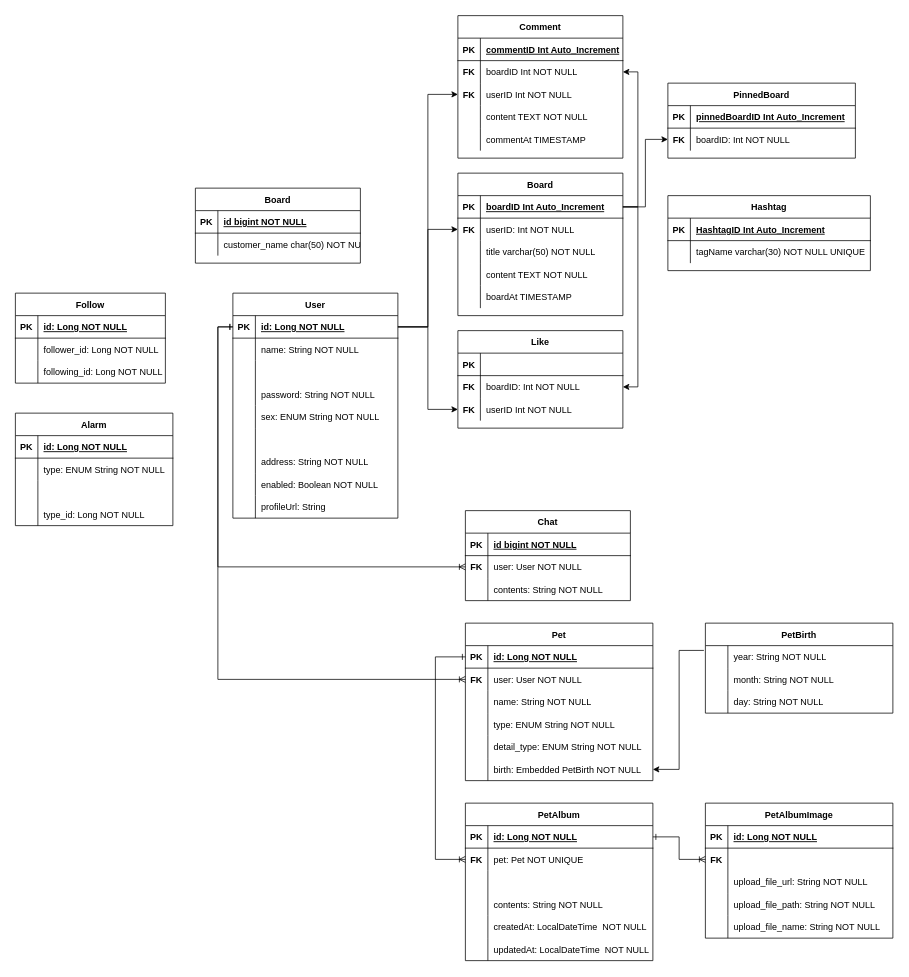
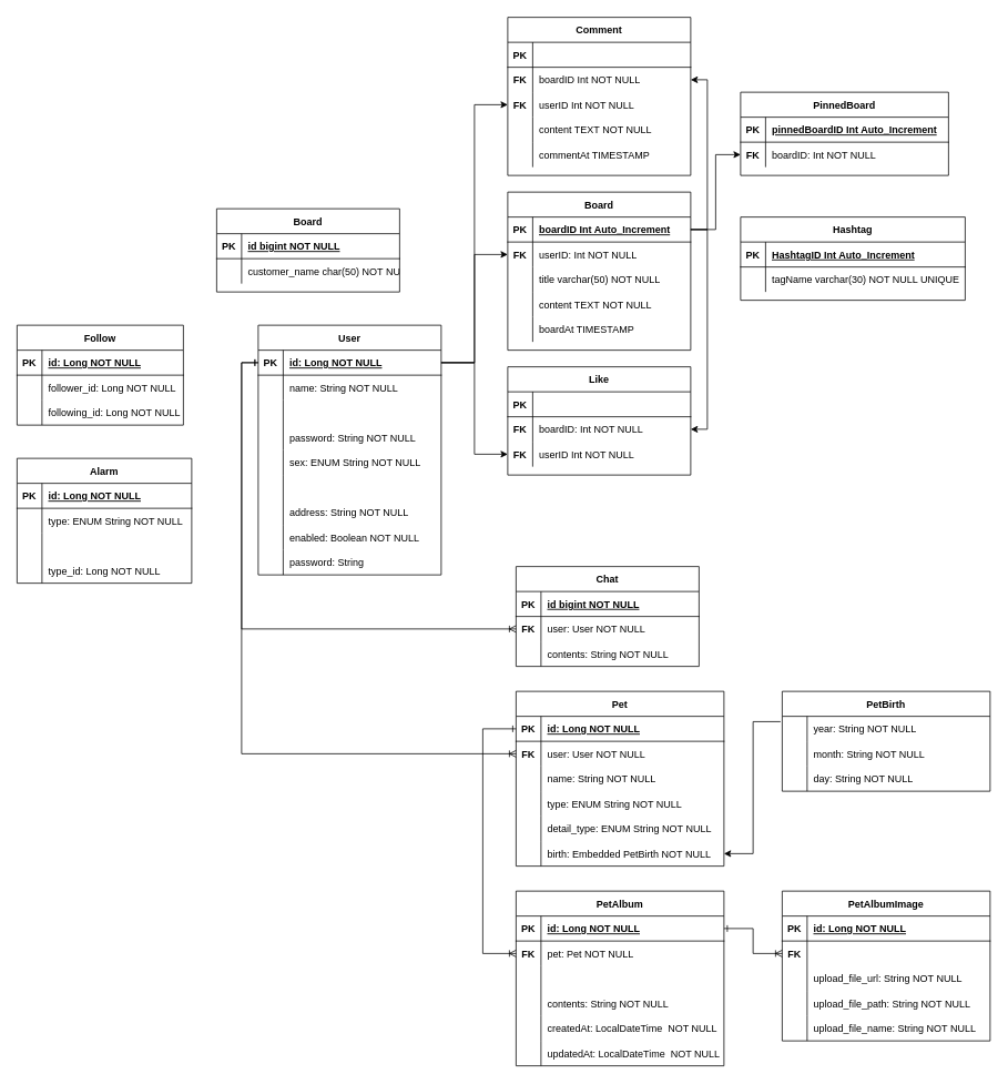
- <mxCell id="153" value="commentID Int Auto_Increment" style="shape=partialRectangle;overflow=hidden;connectable=0;fillColor=none;top=0;left=0;bottom=0;right=0;align=left;spacingLeft=6;fontStyle=5;" vertex="1" parent="151"><mxGeometry x="30" width="190" height="30" as="geometry"><mxRectangle width="190" height="30" as="alternateBounds" /></mxGeometry></mxCell>
- <mxCell id="27" value="profileUrl: String" style="shape=partialRectangle;overflow=hidden;connectable=0;fillColor=none;top=0;left=0;bottom=0;right=0;align=left;spacingLeft=6;" parent="25" vertex="1"><mxGeometry x="30" width="190" height="30" as="geometry"><mxRectangle width="190" height="30" as="alternateBounds" /></mxGeometry></mxCell>
+ <mxCell id="27" value="password: String" style="shape=partialRectangle;overflow=hidden;connectable=0;fillColor=none;top=0;left=0;bottom=0;right=0;align=left;spacingLeft=6;" parent="25" vertex="1"><mxGeometry x="30" width="190" height="30" as="geometry"><mxRectangle width="190" height="30" as="alternateBounds" /></mxGeometry></mxCell>
- <mxCell id="101" value="pet: Pet NOT UNIQUE" style="shape=partialRectangle;overflow=hidden;connectable=0;fillColor=none;top=0;left=0;bottom=0;right=0;align=left;spacingLeft=6;" parent="99" vertex="1"><mxGeometry x="30" width="220" height="30" as="geometry"><mxRectangle width="220" height="30" as="alternateBounds" /></mxGeometry></mxCell>
+ <mxCell id="101" value="pet: Pet NOT NULL" style="shape=partialRectangle;overflow=hidden;connectable=0;fillColor=none;top=0;left=0;bottom=0;right=0;align=left;spacingLeft=6;" parent="99" vertex="1"><mxGeometry x="30" width="220" height="30" as="geometry"><mxRectangle width="220" height="30" as="alternateBounds" /></mxGeometry></mxCell>
